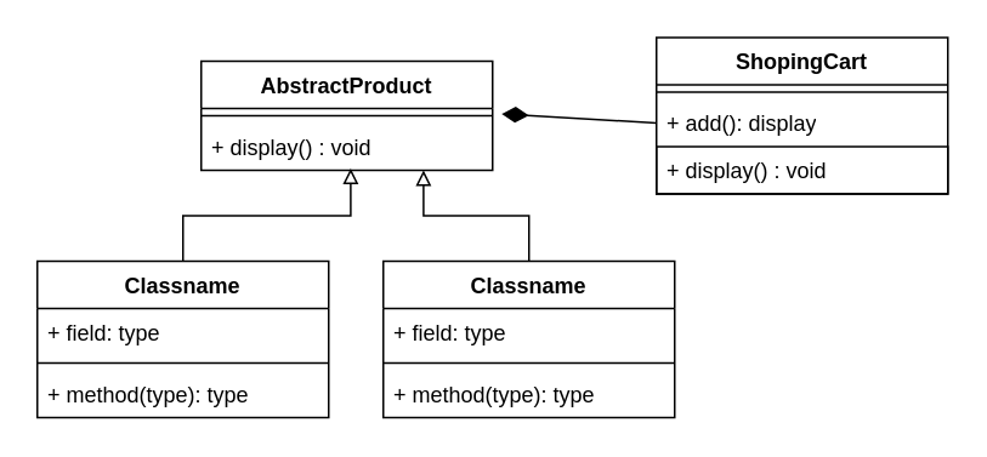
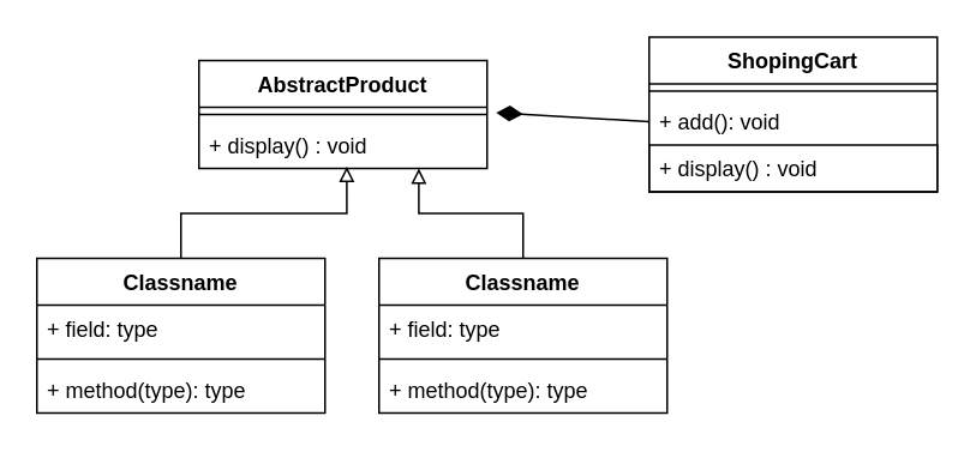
- <mxCell id="4" value="+ add(): display" style="text;strokeColor=none;fillColor=none;align=left;verticalAlign=top;spacingLeft=4;spacingRight=4;overflow=hidden;rotatable=0;points=[[0,0.5],[1,0.5]];portConstraint=eastwest;whiteSpace=wrap;html=1;" vertex="1" parent="2"><mxGeometry y="34" width="160" height="26" as="geometry" /></mxCell>
+ <mxCell id="4" value="+ add(): void" style="text;strokeColor=none;fillColor=none;align=left;verticalAlign=top;spacingLeft=4;spacingRight=4;overflow=hidden;rotatable=0;points=[[0,0.5],[1,0.5]];portConstraint=eastwest;whiteSpace=wrap;html=1;" vertex="1" parent="2"><mxGeometry y="34" width="160" height="26" as="geometry" /></mxCell>
